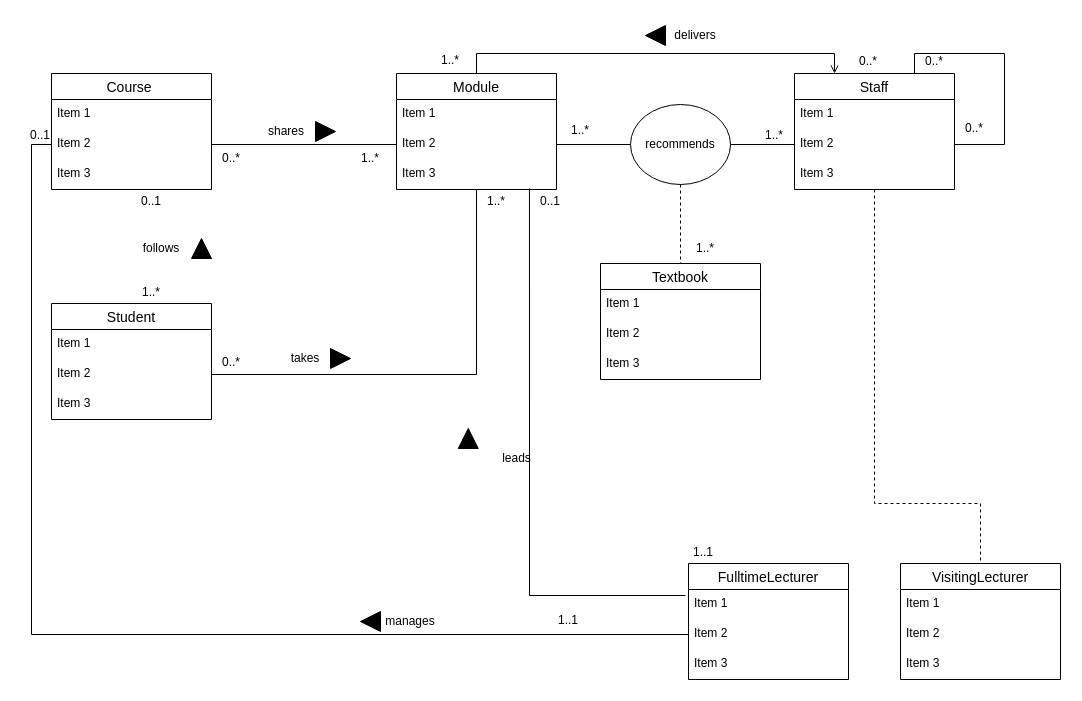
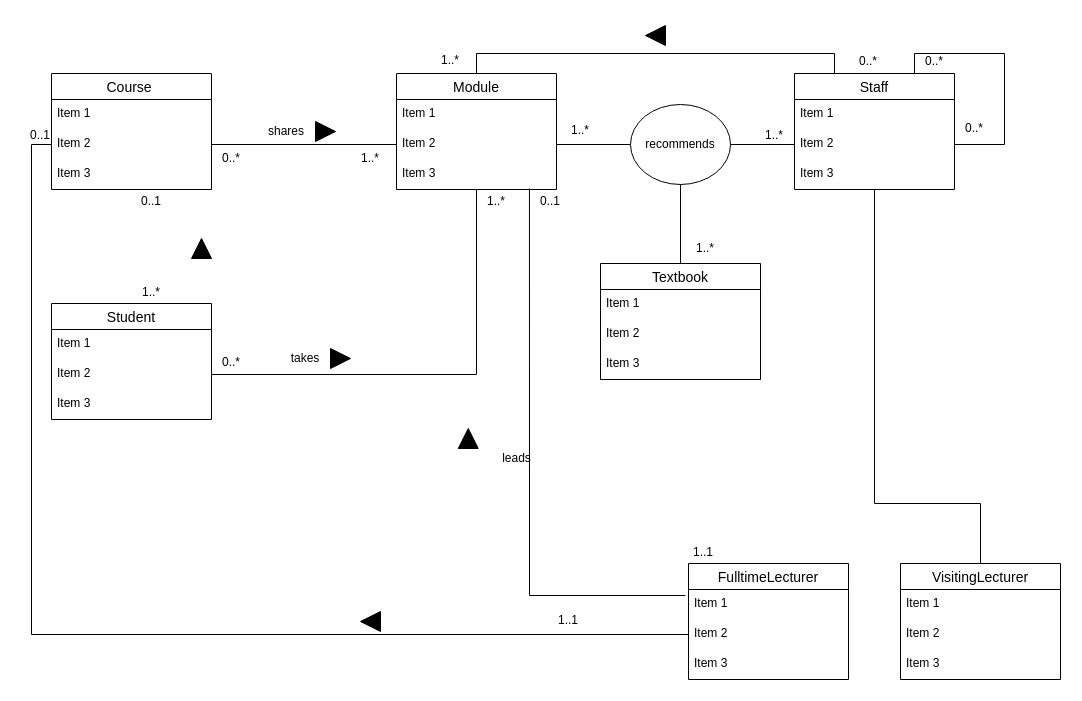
- <mxCell id="36" value="delivers" style="text;html=1;strokeColor=none;fillColor=none;align=center;verticalAlign=middle;whiteSpace=wrap;rounded=0;" vertex="1" parent="1"><mxGeometry x="665" y="20" width="60" height="30" as="geometry" /></mxCell>
- <mxCell id="6" style="edgeStyle=orthogonalEdgeStyle;rounded=0;orthogonalLoop=1;jettySize=auto;html=1;exitX=0.5;exitY=0;exitDx=0;exitDy=0;entryX=0.25;entryY=0;entryDx=0;entryDy=0;endArrow=open;endFill=0;" edge="1" parent="1" source="7" target="30"><mxGeometry relative="1" as="geometry" /></mxCell>
+ <mxCell id="6" style="edgeStyle=orthogonalEdgeStyle;rounded=0;orthogonalLoop=1;jettySize=auto;html=1;exitX=0.5;exitY=0;exitDx=0;exitDy=0;entryX=0.25;entryY=0;entryDx=0;entryDy=0;endArrow=none;endFill=0;" edge="1" parent="1" source="7" target="30"><mxGeometry relative="1" as="geometry" /></mxCell>
- <mxCell id="65" style="edgeStyle=orthogonalEdgeStyle;rounded=0;orthogonalLoop=1;jettySize=auto;html=1;entryX=0.5;entryY=0;entryDx=0;entryDy=0;endArrow=none;endFill=0;dashed=1;" edge="1" parent="1" source="66" target="55"><mxGeometry relative="1" as="geometry" /></mxCell>
+ <mxCell id="65" style="edgeStyle=orthogonalEdgeStyle;rounded=0;orthogonalLoop=1;jettySize=auto;html=1;entryX=0.5;entryY=0;entryDx=0;entryDy=0;endArrow=none;endFill=0;" edge="1" parent="1" source="66" target="55"><mxGeometry relative="1" as="geometry" /></mxCell>
- <mxCell id="20" value="follows" style="text;html=1;strokeColor=none;fillColor=none;align=center;verticalAlign=middle;whiteSpace=wrap;rounded=0;" vertex="1" parent="1"><mxGeometry x="131" y="233" width="60" height="30" as="geometry" /></mxCell>
- <mxCell id="29" style="edgeStyle=orthogonalEdgeStyle;rounded=0;orthogonalLoop=1;jettySize=auto;html=1;endArrow=none;endFill=0;dashed=1;" edge="1" parent="1" source="30" target="44"><mxGeometry relative="1" as="geometry"><Array as="points"><mxPoint x="874" y="503" /><mxPoint x="980" y="503" /></Array></mxGeometry></mxCell>
+ <mxCell id="29" style="edgeStyle=orthogonalEdgeStyle;rounded=0;orthogonalLoop=1;jettySize=auto;html=1;endArrow=none;endFill=0;" edge="1" parent="1" source="30" target="44"><mxGeometry relative="1" as="geometry"><Array as="points"><mxPoint x="874" y="503" /><mxPoint x="980" y="503" /></Array></mxGeometry></mxCell>
- <mxCell id="60" value="manages" style="text;html=1;strokeColor=none;fillColor=none;align=center;verticalAlign=middle;whiteSpace=wrap;rounded=0;" vertex="1" parent="1"><mxGeometry x="380" y="606" width="60" height="30" as="geometry" /></mxCell>
